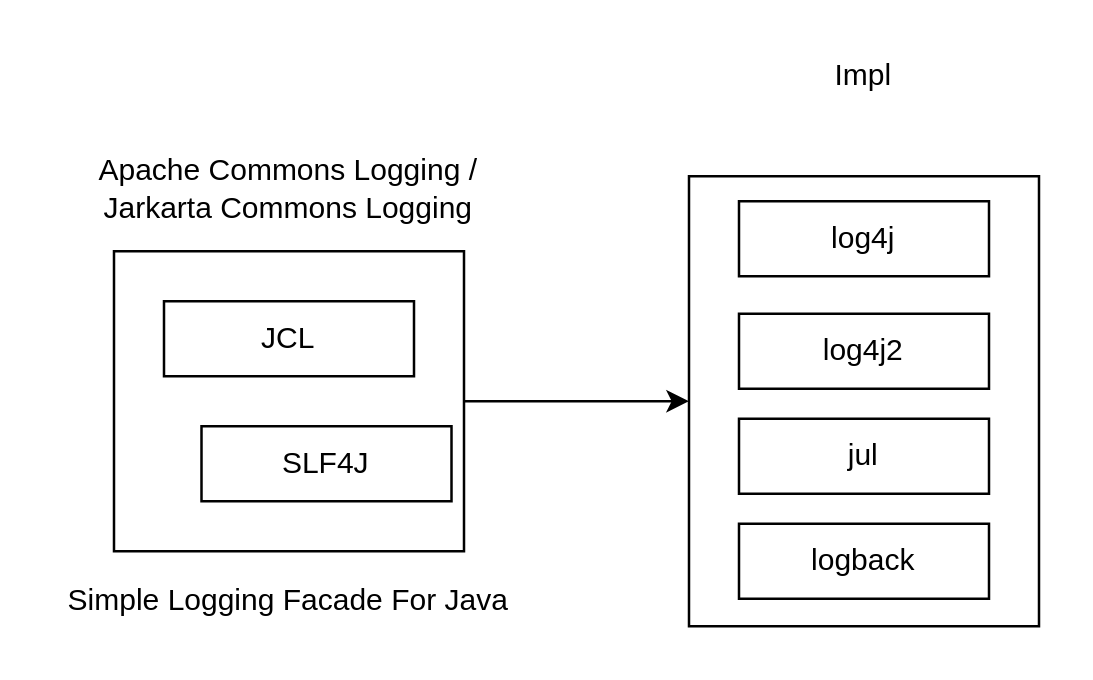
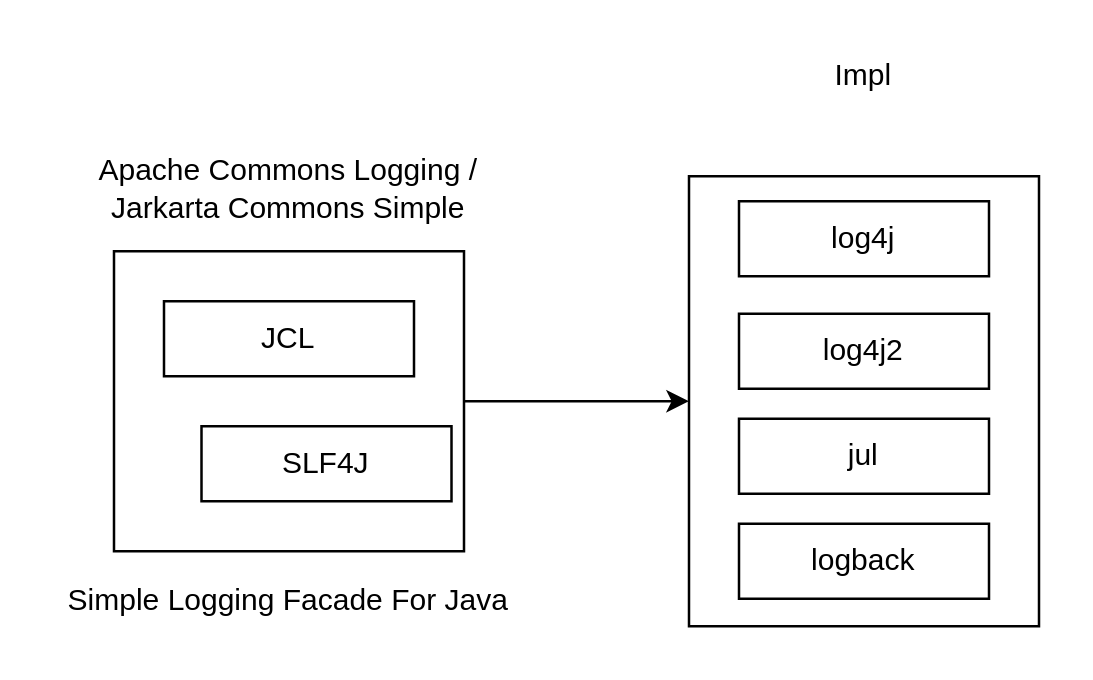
- <mxCell id="6" value="Apache Commons Logging / Jarkarta Commons Logging" style="text;html=1;strokeColor=none;fillColor=none;align=center;verticalAlign=middle;whiteSpace=wrap;rounded=0;" vertex="1" parent="1"><mxGeometry x="20" y="60" width="190" height="30" as="geometry" /></mxCell>
+ <mxCell id="6" value="Apache Commons Logging / Jarkarta Commons Simple" style="text;html=1;strokeColor=none;fillColor=none;align=center;verticalAlign=middle;whiteSpace=wrap;rounded=0;" vertex="1" parent="1"><mxGeometry x="20" y="60" width="190" height="30" as="geometry" /></mxCell>
